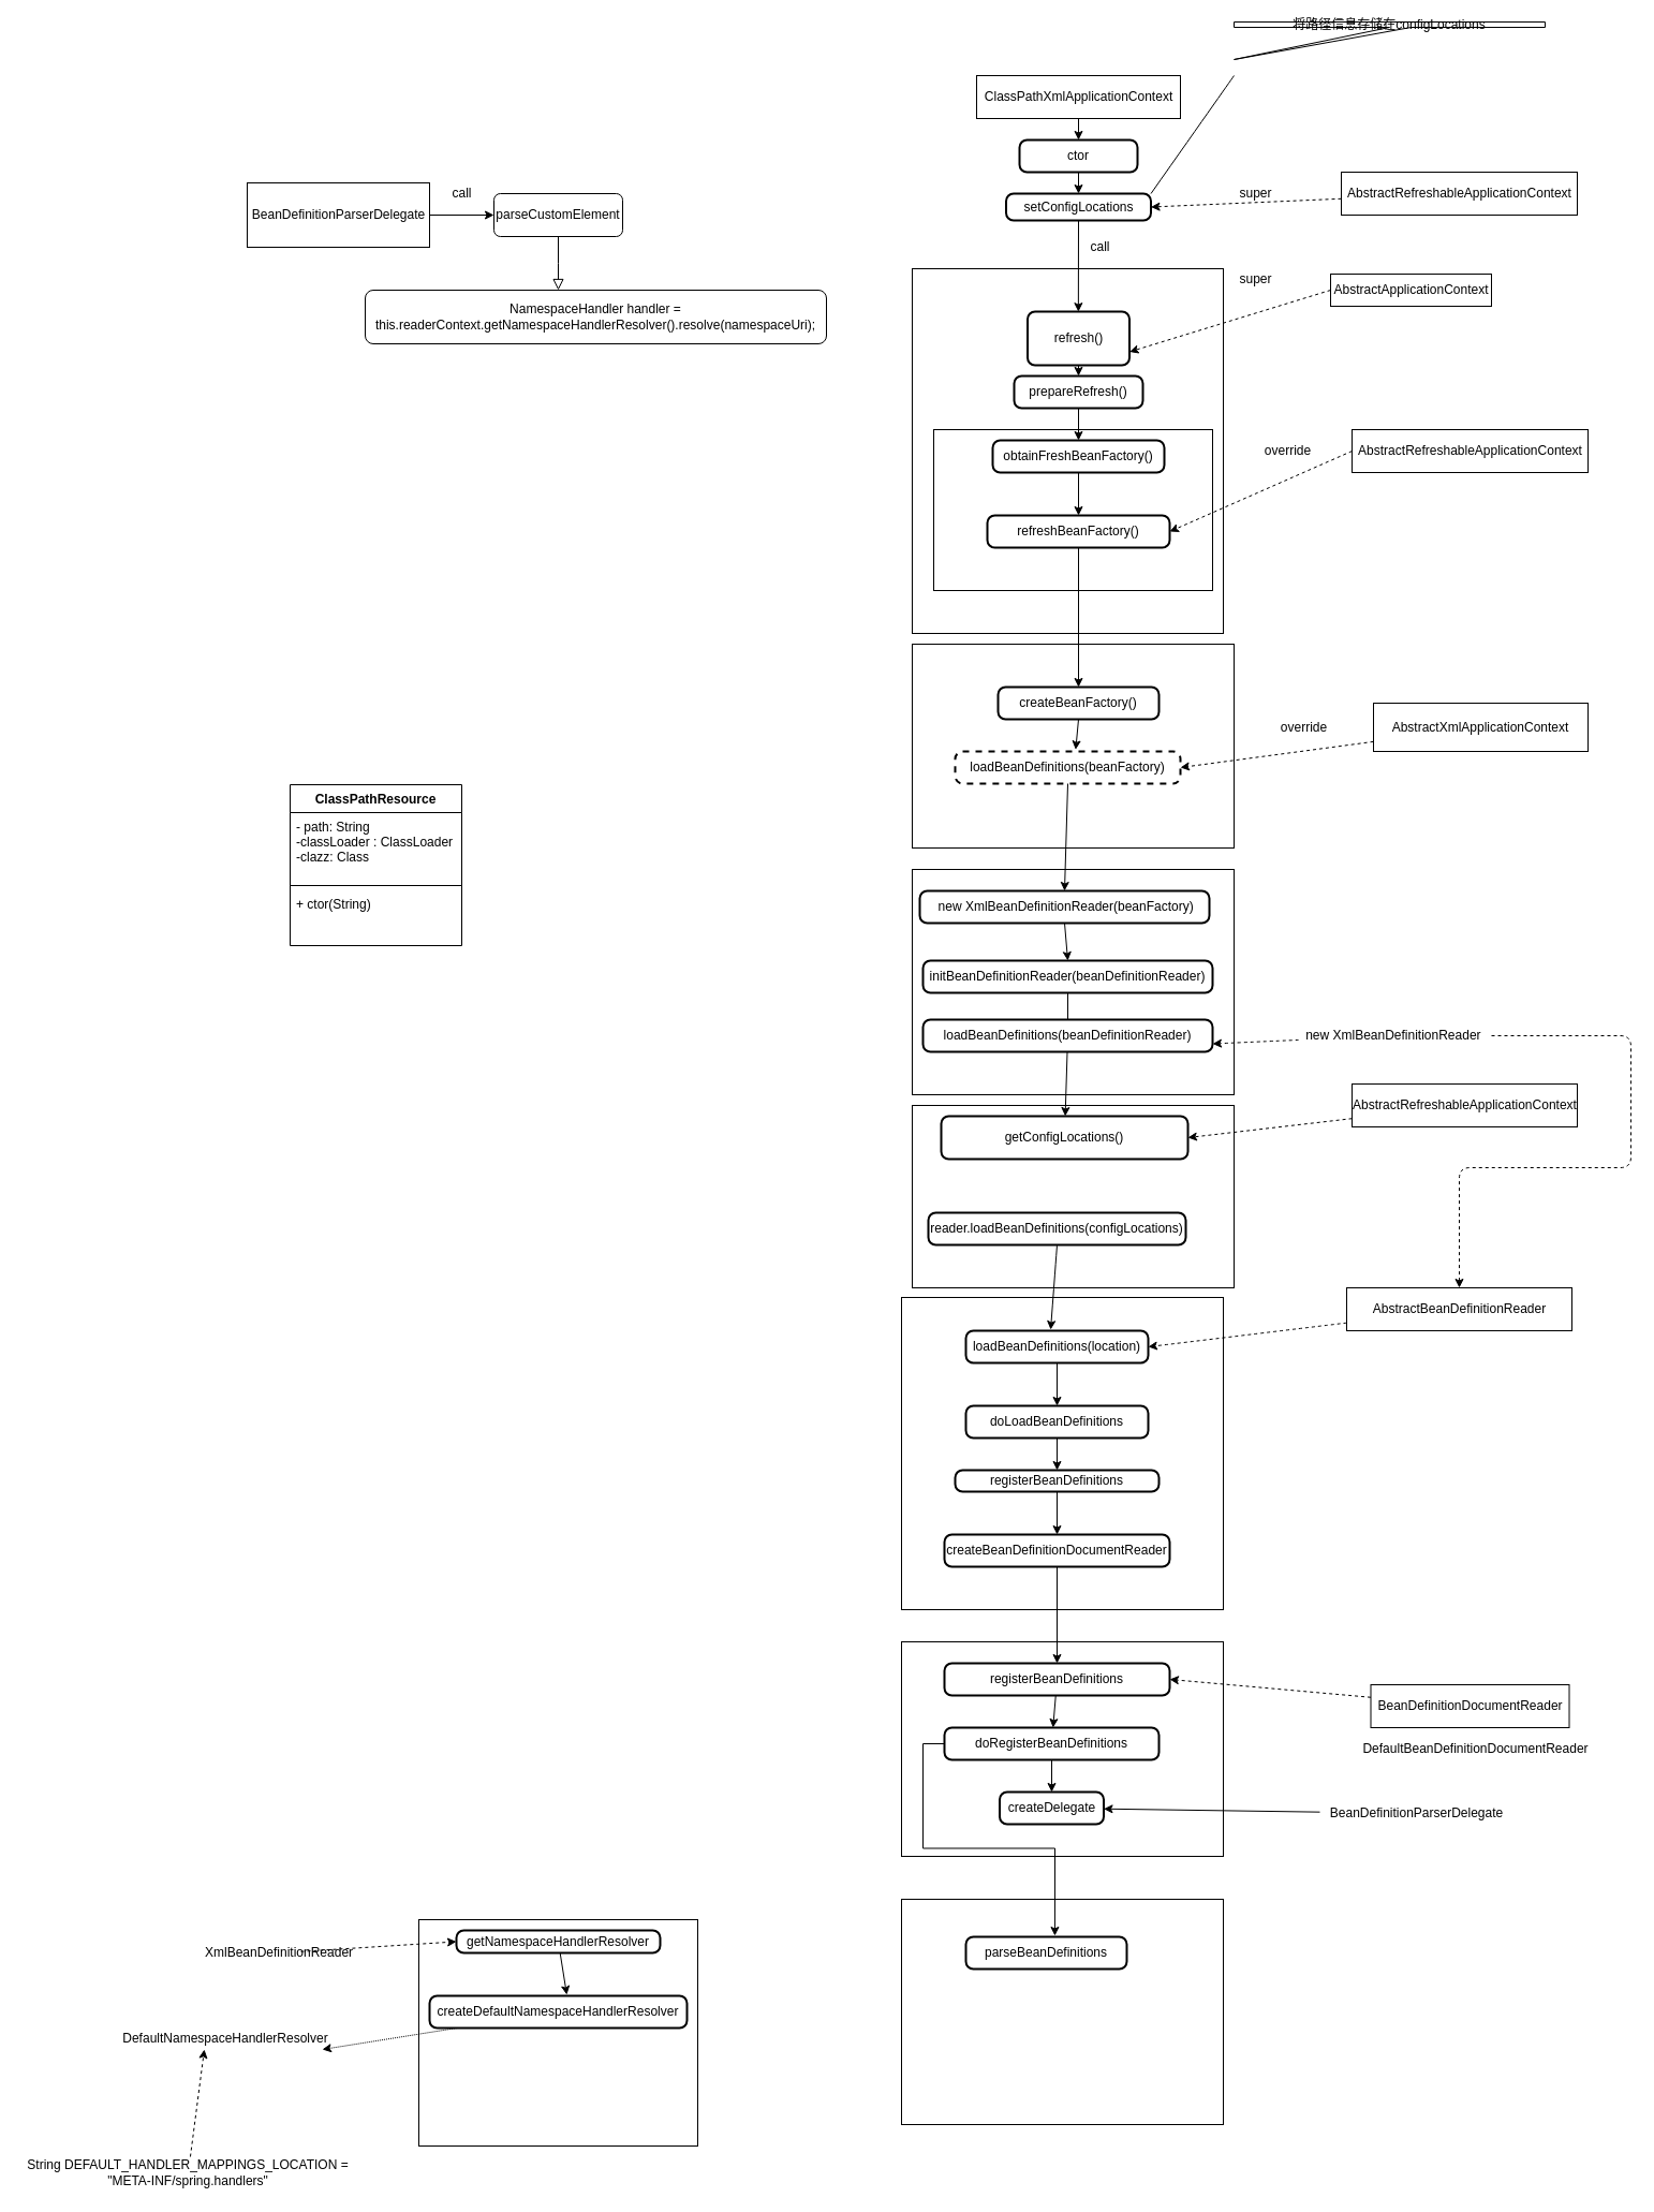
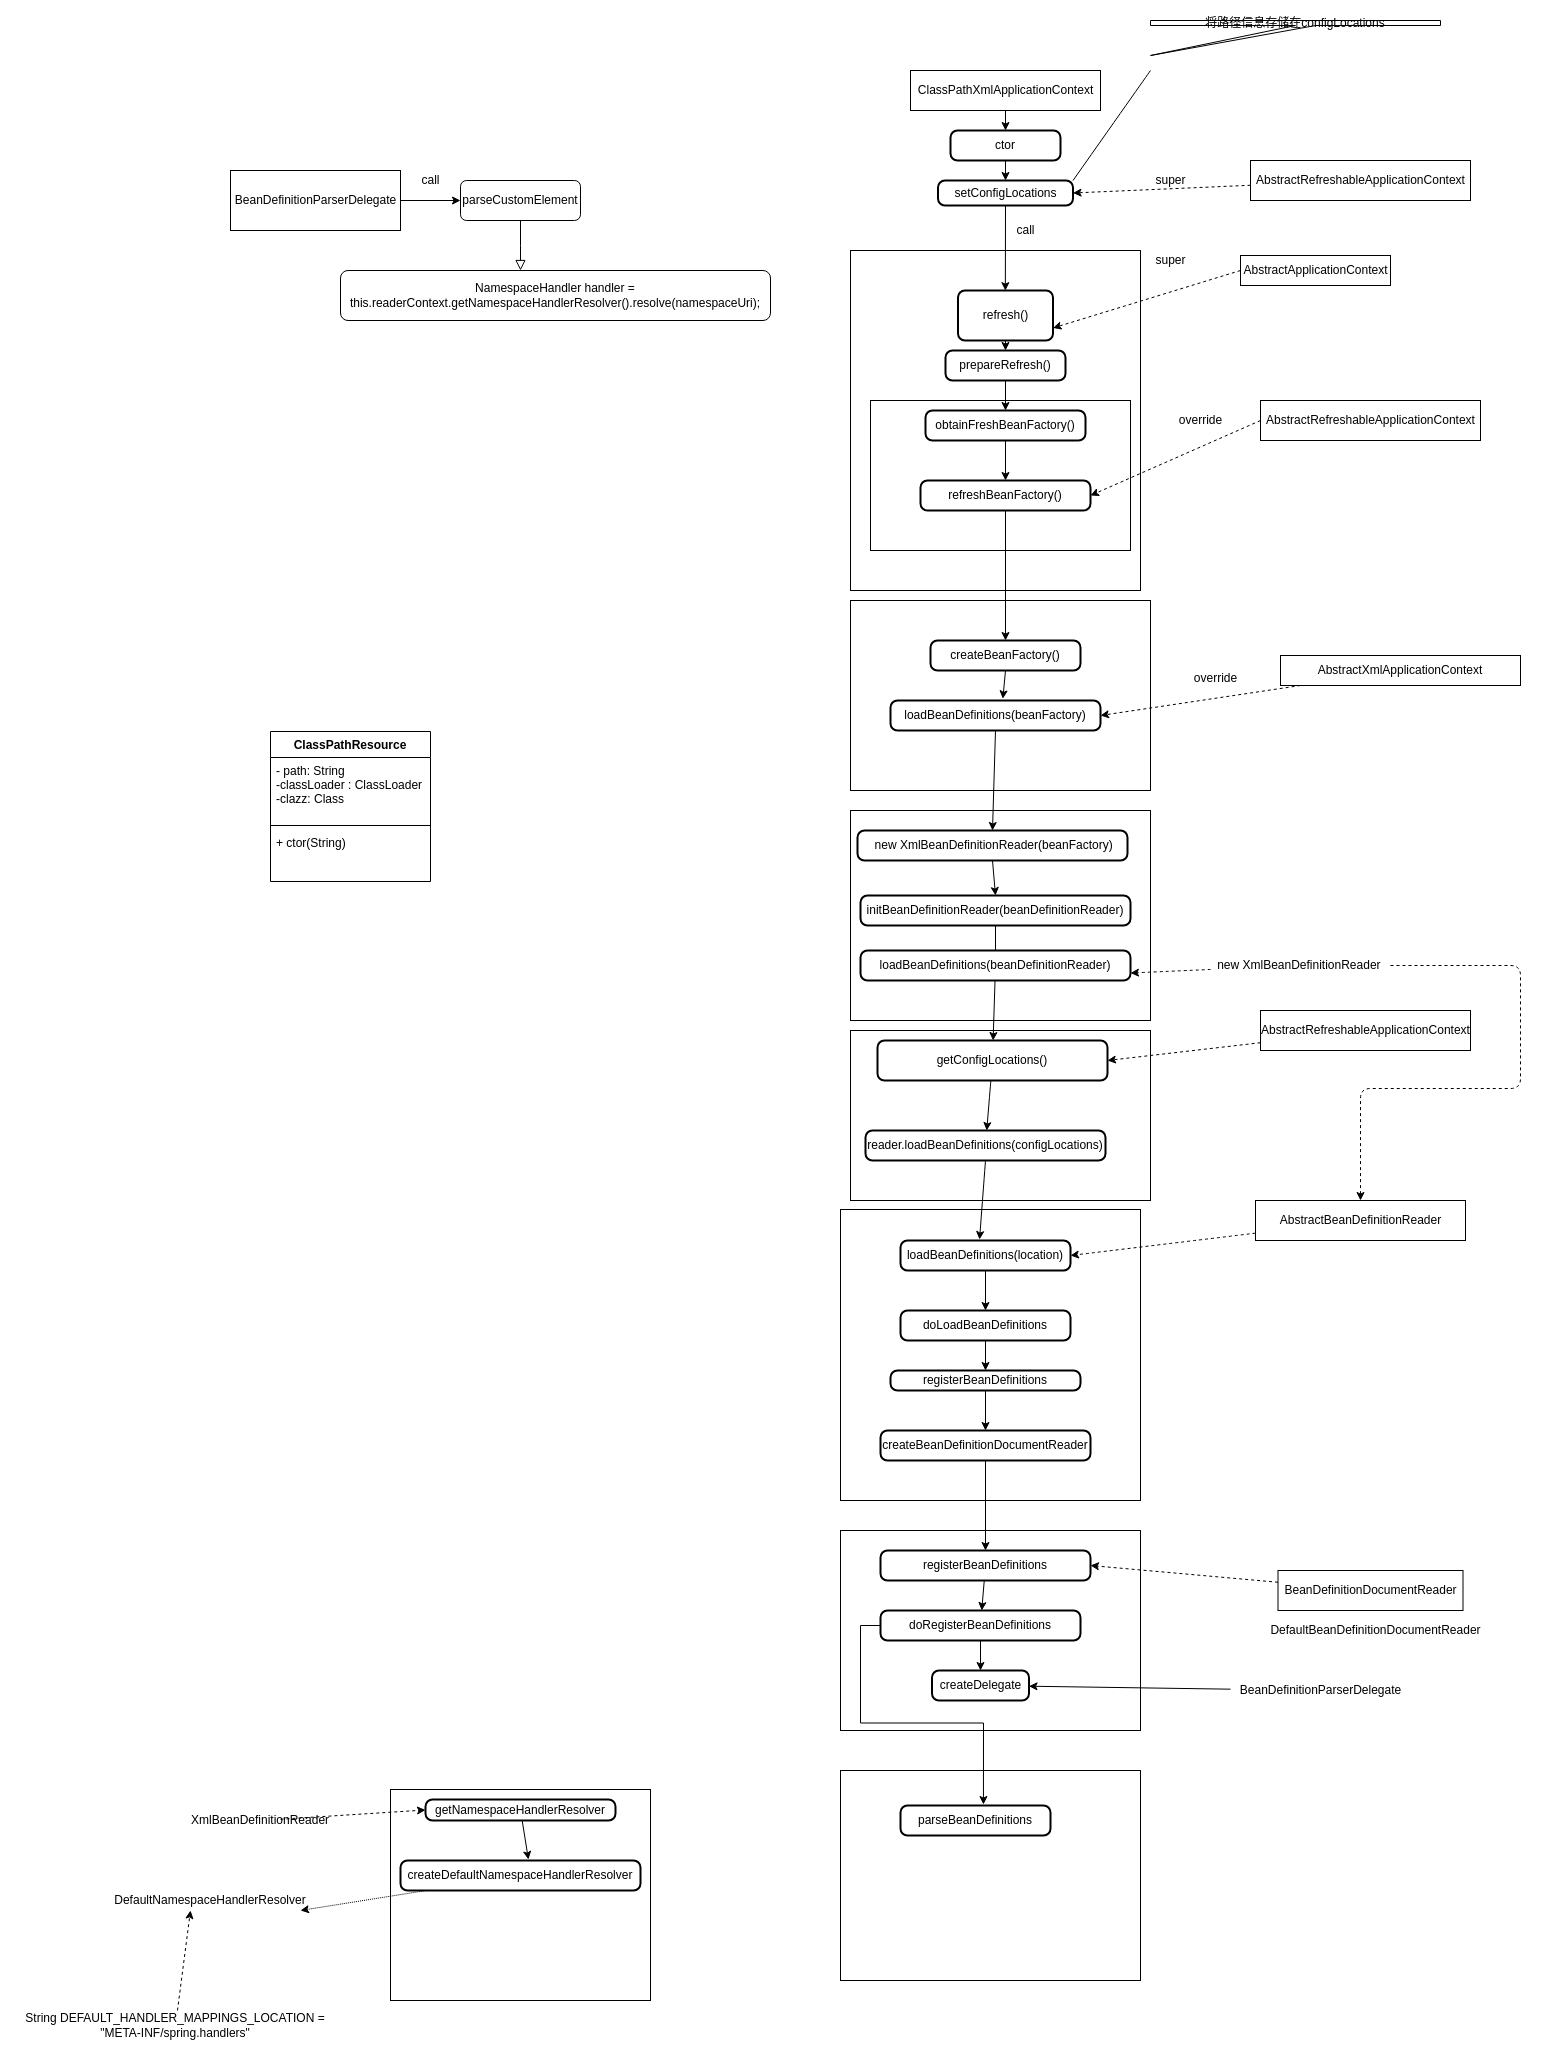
- <mxCell id="35" value="AbstractXmlApplicationContext" style="rounded=0;whiteSpace=wrap;html=1;fillColor=none;" parent="1" vertex="1"><mxGeometry x="1280" y="655" width="200" height="45" as="geometry" /></mxCell>
+ <mxCell id="35" value="AbstractXmlApplicationContext" style="rounded=0;whiteSpace=wrap;html=1;fillColor=none;" parent="1" vertex="1"><mxGeometry x="1280" y="655" width="240" height="30" as="geometry" /></mxCell>
- <mxCell id="33" value="loadBeanDefinitions(beanFactory)" style="rounded=1;whiteSpace=wrap;html=1;absoluteArcSize=1;arcSize=14;strokeWidth=2;fillColor=none;dashed=1;" parent="1" vertex="1"><mxGeometry x="890" y="700" width="210" height="30" as="geometry" /></mxCell>
+ <mxCell id="33" value="loadBeanDefinitions(beanFactory)" style="rounded=1;whiteSpace=wrap;html=1;absoluteArcSize=1;arcSize=14;strokeWidth=2;fillColor=none;" parent="1" vertex="1"><mxGeometry x="890" y="700" width="210" height="30" as="geometry" /></mxCell>
+ <mxCell id="48" style="edgeStyle=none;curved=1;orthogonalLoop=1;jettySize=auto;html=1;endArrow=classic;endFill=1;" parent="1" source="49" target="61" edge="1"><mxGeometry relative="1" as="geometry" /></mxCell>
